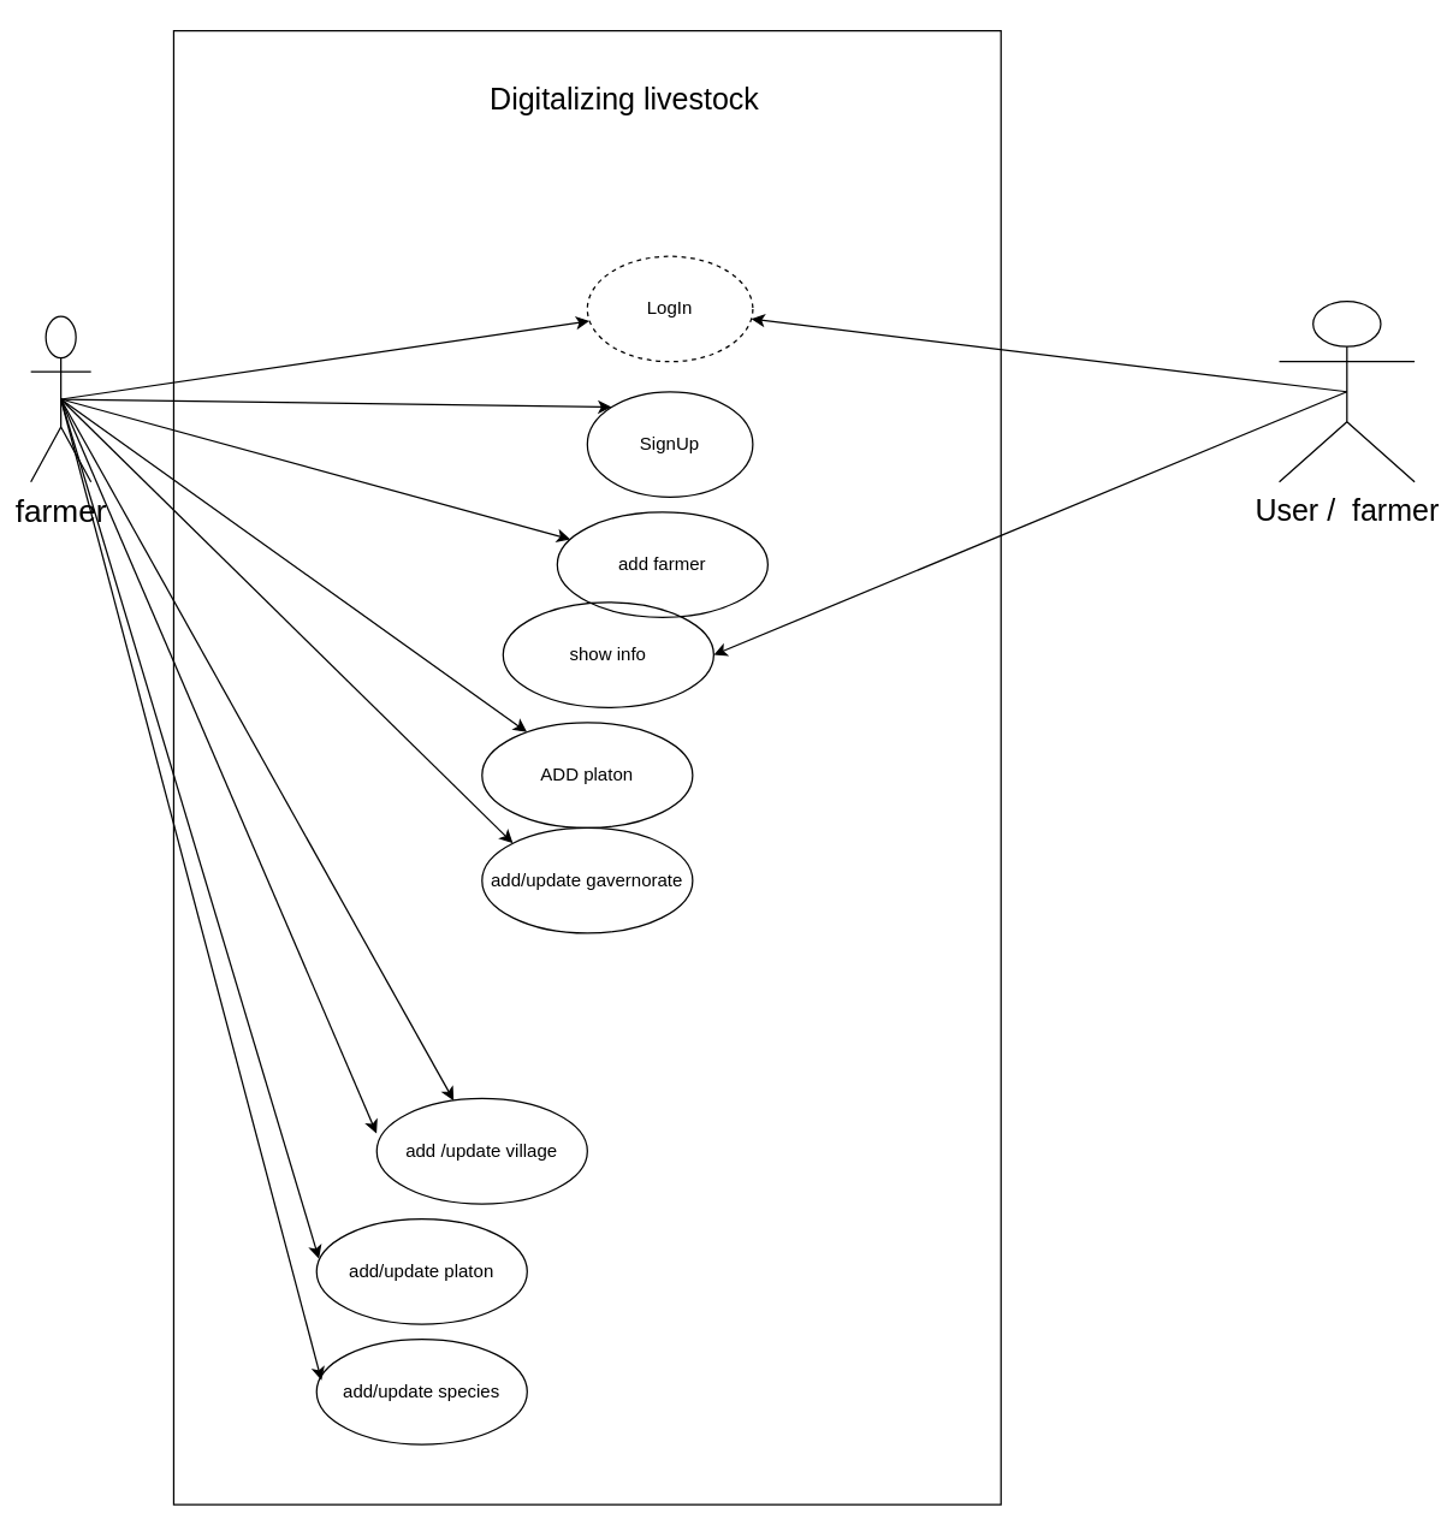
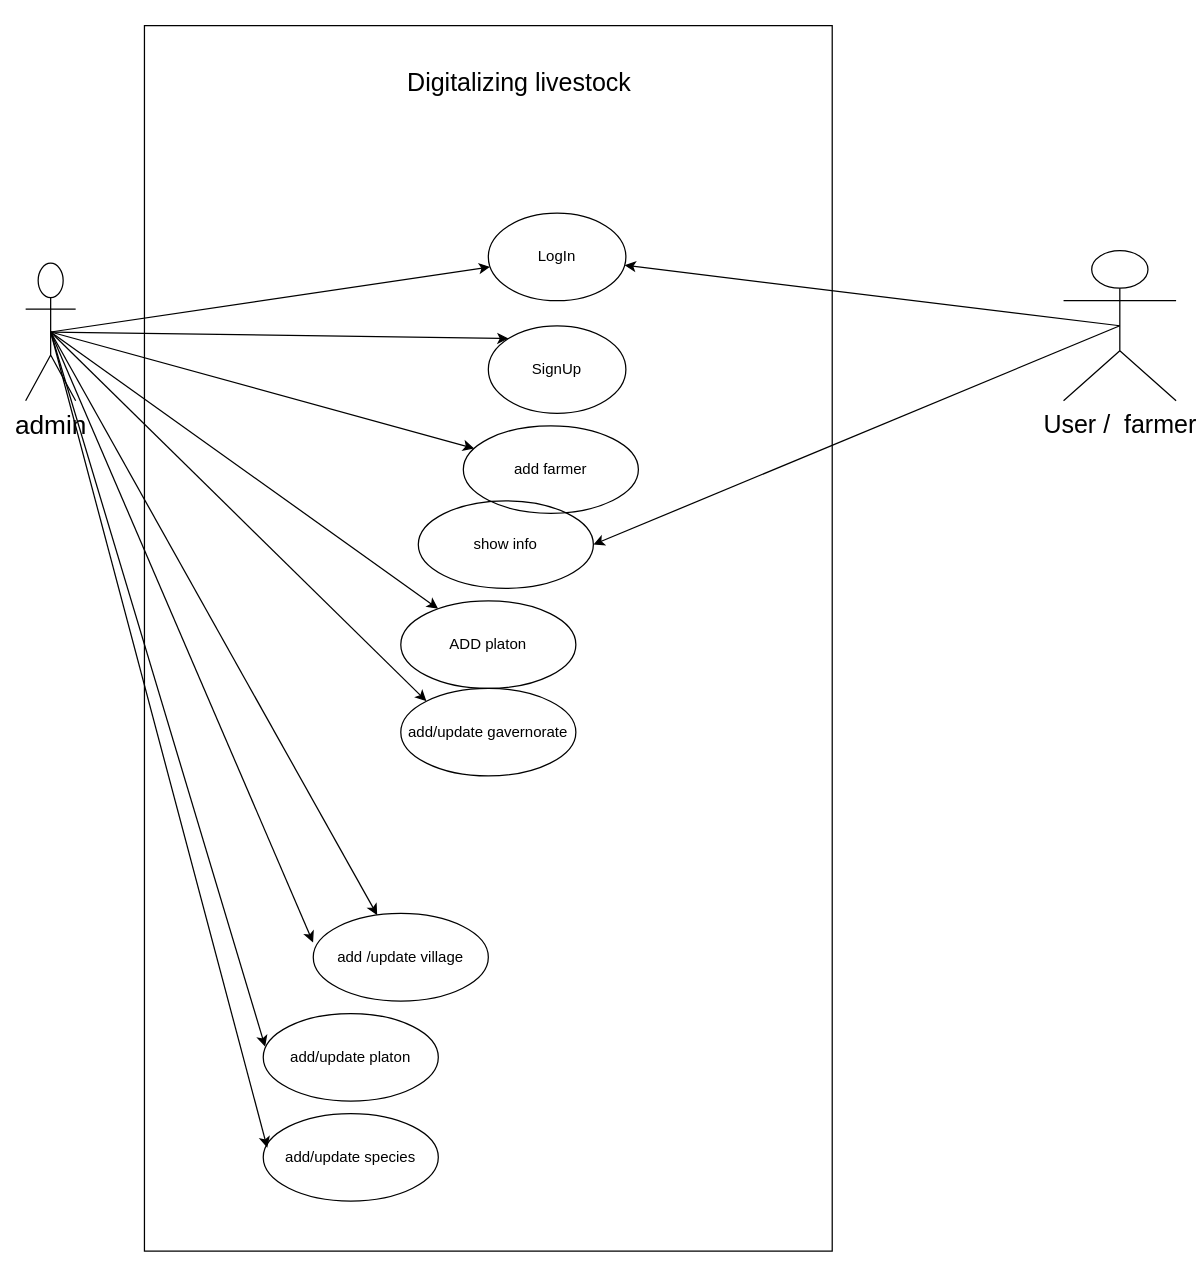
- <mxCell id="12" value="LogIn" style="ellipse;whiteSpace=wrap;html=1;dashed=1;" parent="1" vertex="1"><mxGeometry x="390" y="170" width="110" height="70" as="geometry" /></mxCell>
+ <mxCell id="12" value="LogIn" style="ellipse;whiteSpace=wrap;html=1;" parent="1" vertex="1"><mxGeometry x="390" y="170" width="110" height="70" as="geometry" /></mxCell>
- <mxCell id="11" value="&lt;font style=&quot;font-size: 21px;&quot;&gt;farmer&lt;/font&gt;" style="shape=umlActor;verticalLabelPosition=bottom;verticalAlign=top;html=1;strokeWidth=1;" parent="1" vertex="1"><mxGeometry x="20" y="210" width="40" height="110" as="geometry" /></mxCell>
+ <mxCell id="11" value="&lt;font style=&quot;font-size: 21px;&quot;&gt;admin&lt;/font&gt;" style="shape=umlActor;verticalLabelPosition=bottom;verticalAlign=top;html=1;strokeWidth=1;" parent="1" vertex="1"><mxGeometry x="20" y="210" width="40" height="110" as="geometry" /></mxCell>
